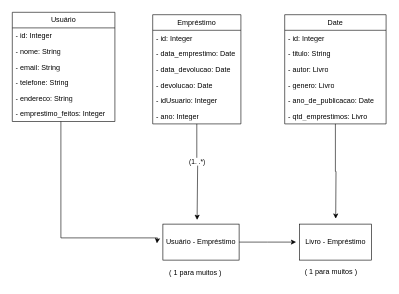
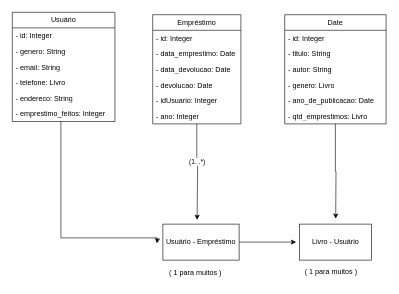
- <mxCell id="5" value="- nome: String" style="text;strokeColor=none;fillColor=none;align=left;verticalAlign=top;spacingLeft=4;spacingRight=4;overflow=hidden;rotatable=0;points=[[0,0.5],[1,0.5]];portConstraint=eastwest;whiteSpace=wrap;html=1;" parent="3" vertex="1"><mxGeometry y="52" width="171" height="26" as="geometry" /></mxCell>
+ <mxCell id="5" value="- genero: String" style="text;strokeColor=none;fillColor=none;align=left;verticalAlign=top;spacingLeft=4;spacingRight=4;overflow=hidden;rotatable=0;points=[[0,0.5],[1,0.5]];portConstraint=eastwest;whiteSpace=wrap;html=1;" parent="3" vertex="1"><mxGeometry y="52" width="171" height="26" as="geometry" /></mxCell>
- <mxCell id="14" value="- autor: Livro" style="text;strokeColor=none;fillColor=none;align=left;verticalAlign=top;spacingLeft=4;spacingRight=4;overflow=hidden;rotatable=0;points=[[0,0.5],[1,0.5]];portConstraint=eastwest;whiteSpace=wrap;html=1;" parent="11" vertex="1"><mxGeometry y="78" width="169" height="26" as="geometry" /></mxCell>
+ <mxCell id="14" value="- autor: String" style="text;strokeColor=none;fillColor=none;align=left;verticalAlign=top;spacingLeft=4;spacingRight=4;overflow=hidden;rotatable=0;points=[[0,0.5],[1,0.5]];portConstraint=eastwest;whiteSpace=wrap;html=1;" parent="11" vertex="1"><mxGeometry y="78" width="169" height="26" as="geometry" /></mxCell>
- <mxCell id="7" value="- telefone: String" style="text;strokeColor=none;fillColor=none;align=left;verticalAlign=top;spacingLeft=4;spacingRight=4;overflow=hidden;rotatable=0;points=[[0,0.5],[1,0.5]];portConstraint=eastwest;whiteSpace=wrap;html=1;" parent="3" vertex="1"><mxGeometry y="104" width="171" height="26" as="geometry" /></mxCell>
+ <mxCell id="7" value="- telefone: Livro" style="text;strokeColor=none;fillColor=none;align=left;verticalAlign=top;spacingLeft=4;spacingRight=4;overflow=hidden;rotatable=0;points=[[0,0.5],[1,0.5]];portConstraint=eastwest;whiteSpace=wrap;html=1;" parent="3" vertex="1"><mxGeometry y="104" width="171" height="26" as="geometry" /></mxCell>
- <mxCell id="29" value="Livro - Empréstimo" style="rounded=0;whiteSpace=wrap;html=1;" vertex="1" parent="1"><mxGeometry x="498.5" y="373" width="120" height="60" as="geometry" /></mxCell>
+ <mxCell id="29" value="Livro - Usuário" style="rounded=0;whiteSpace=wrap;html=1;" vertex="1" parent="1"><mxGeometry x="498.5" y="373" width="120" height="60" as="geometry" /></mxCell>
